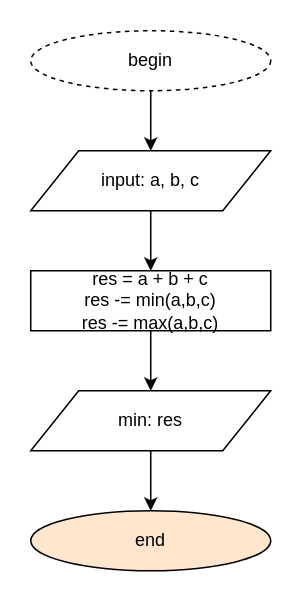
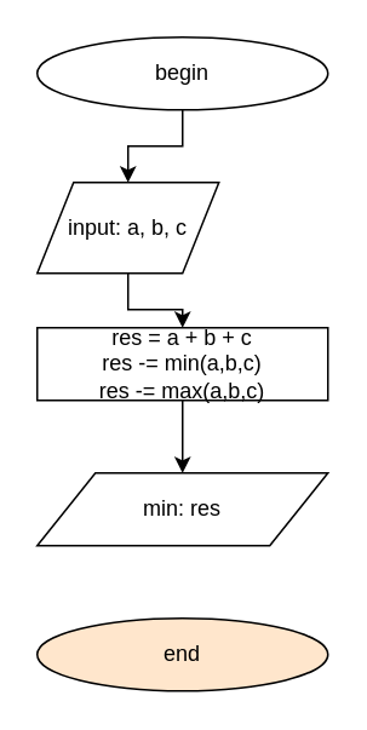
- <mxCell id="3" value="begin" style="ellipse;whiteSpace=wrap;html=1;dashed=1;" vertex="1" parent="1"><mxGeometry x="20" y="20" width="160" height="40" as="geometry" /></mxCell>
+ <mxCell id="3" value="begin" style="ellipse;whiteSpace=wrap;html=1;" vertex="1" parent="1"><mxGeometry x="20" y="20" width="160" height="40" as="geometry" /></mxCell>
- <mxCell id="5" value="input: a, b, c" style="shape=parallelogram;perimeter=parallelogramPerimeter;whiteSpace=wrap;html=1;" vertex="1" parent="1"><mxGeometry x="20" y="100" width="160" height="40" as="geometry" /></mxCell>
+ <mxCell id="5" value="input: a, b, c" style="shape=parallelogram;perimeter=parallelogramPerimeter;whiteSpace=wrap;html=1;" vertex="1" parent="1"><mxGeometry x="20" y="100" width="100" height="50" as="geometry" /></mxCell>
- <mxCell id="8" style="edgeStyle=orthogonalEdgeStyle;rounded=0;orthogonalLoop=1;jettySize=auto;html=1;exitX=0.5;exitY=1;exitDx=0;exitDy=0;entryX=0.5;entryY=0;entryDx=0;entryDy=0;" edge="1" parent="1" source="9" target="10"><mxGeometry relative="1" as="geometry" /></mxCell>
